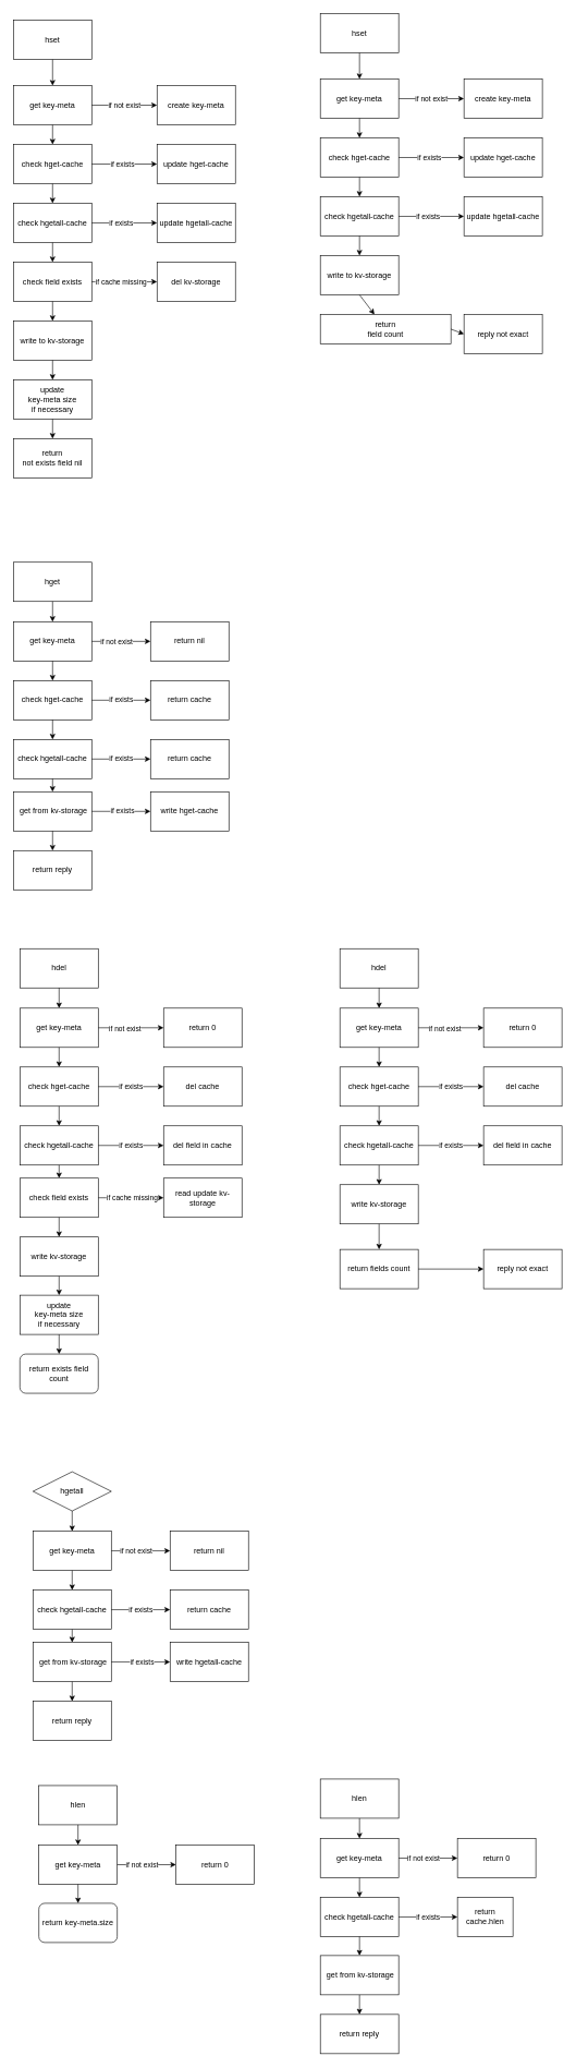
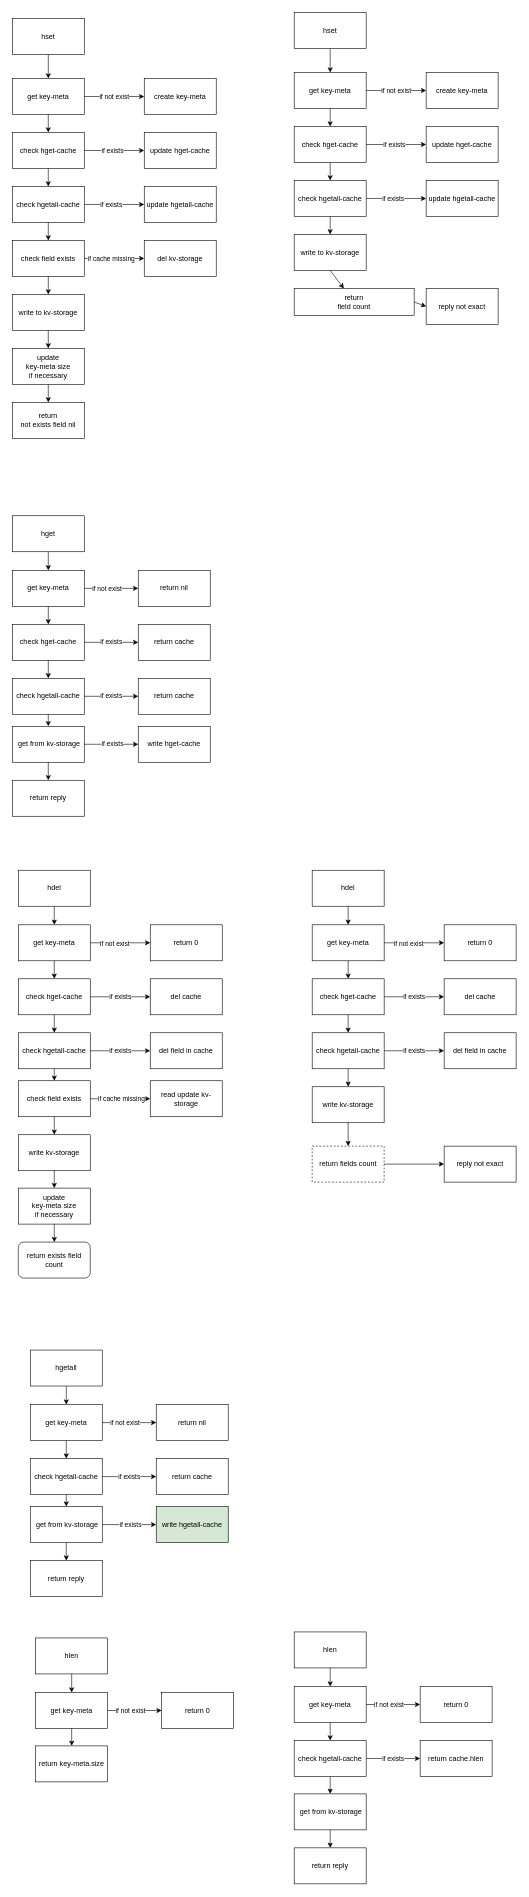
- <mxCell id="111" value="return fields count" style="rounded=0;whiteSpace=wrap;html=1;" parent="1" vertex="1"><mxGeometry x="520" y="1910" width="120" height="60" as="geometry" /></mxCell>
+ <mxCell id="111" value="return fields count" style="rounded=0;whiteSpace=wrap;html=1;dashed=1;" parent="1" vertex="1"><mxGeometry x="520" y="1910" width="120" height="60" as="geometry" /></mxCell>
- <mxCell id="115" value="hgetall" style="rhombus;whiteSpace=wrap;html=1;" parent="1" vertex="1"><mxGeometry x="50" y="2250" width="120" height="60" as="geometry" /></mxCell>
+ <mxCell id="115" value="hgetall" style="rounded=0;whiteSpace=wrap;html=1;" parent="1" vertex="1"><mxGeometry x="50" y="2250" width="120" height="60" as="geometry" /></mxCell>
- <mxCell id="126" value="write hgetall-cache" style="rounded=0;whiteSpace=wrap;html=1;" parent="1" vertex="1"><mxGeometry x="260" y="2511" width="120" height="60" as="geometry" /></mxCell>
+ <mxCell id="126" value="write hgetall-cache" style="rounded=0;whiteSpace=wrap;html=1;fillColor=#d5e8d4;" parent="1" vertex="1"><mxGeometry x="260" y="2511" width="120" height="60" as="geometry" /></mxCell>
- <mxCell id="148" value="return cache.hlen" style="rounded=0;whiteSpace=wrap;html=1;" parent="1" vertex="1"><mxGeometry x="700" y="2901" width="85" height="60" as="geometry" /></mxCell>
+ <mxCell id="148" value="return cache.hlen" style="rounded=0;whiteSpace=wrap;html=1;" parent="1" vertex="1"><mxGeometry x="700" y="2901" width="120" height="60" as="geometry" /></mxCell>
- <mxCell id="139" value="return key-meta.size" style="whiteSpace=wrap;html=1;rounded=1;" parent="1" vertex="1"><mxGeometry x="59" y="2910" width="120" height="60" as="geometry" /></mxCell>
+ <mxCell id="139" value="return key-meta.size" style="rounded=0;whiteSpace=wrap;html=1;" parent="1" vertex="1"><mxGeometry x="59" y="2910" width="120" height="60" as="geometry" /></mxCell>
